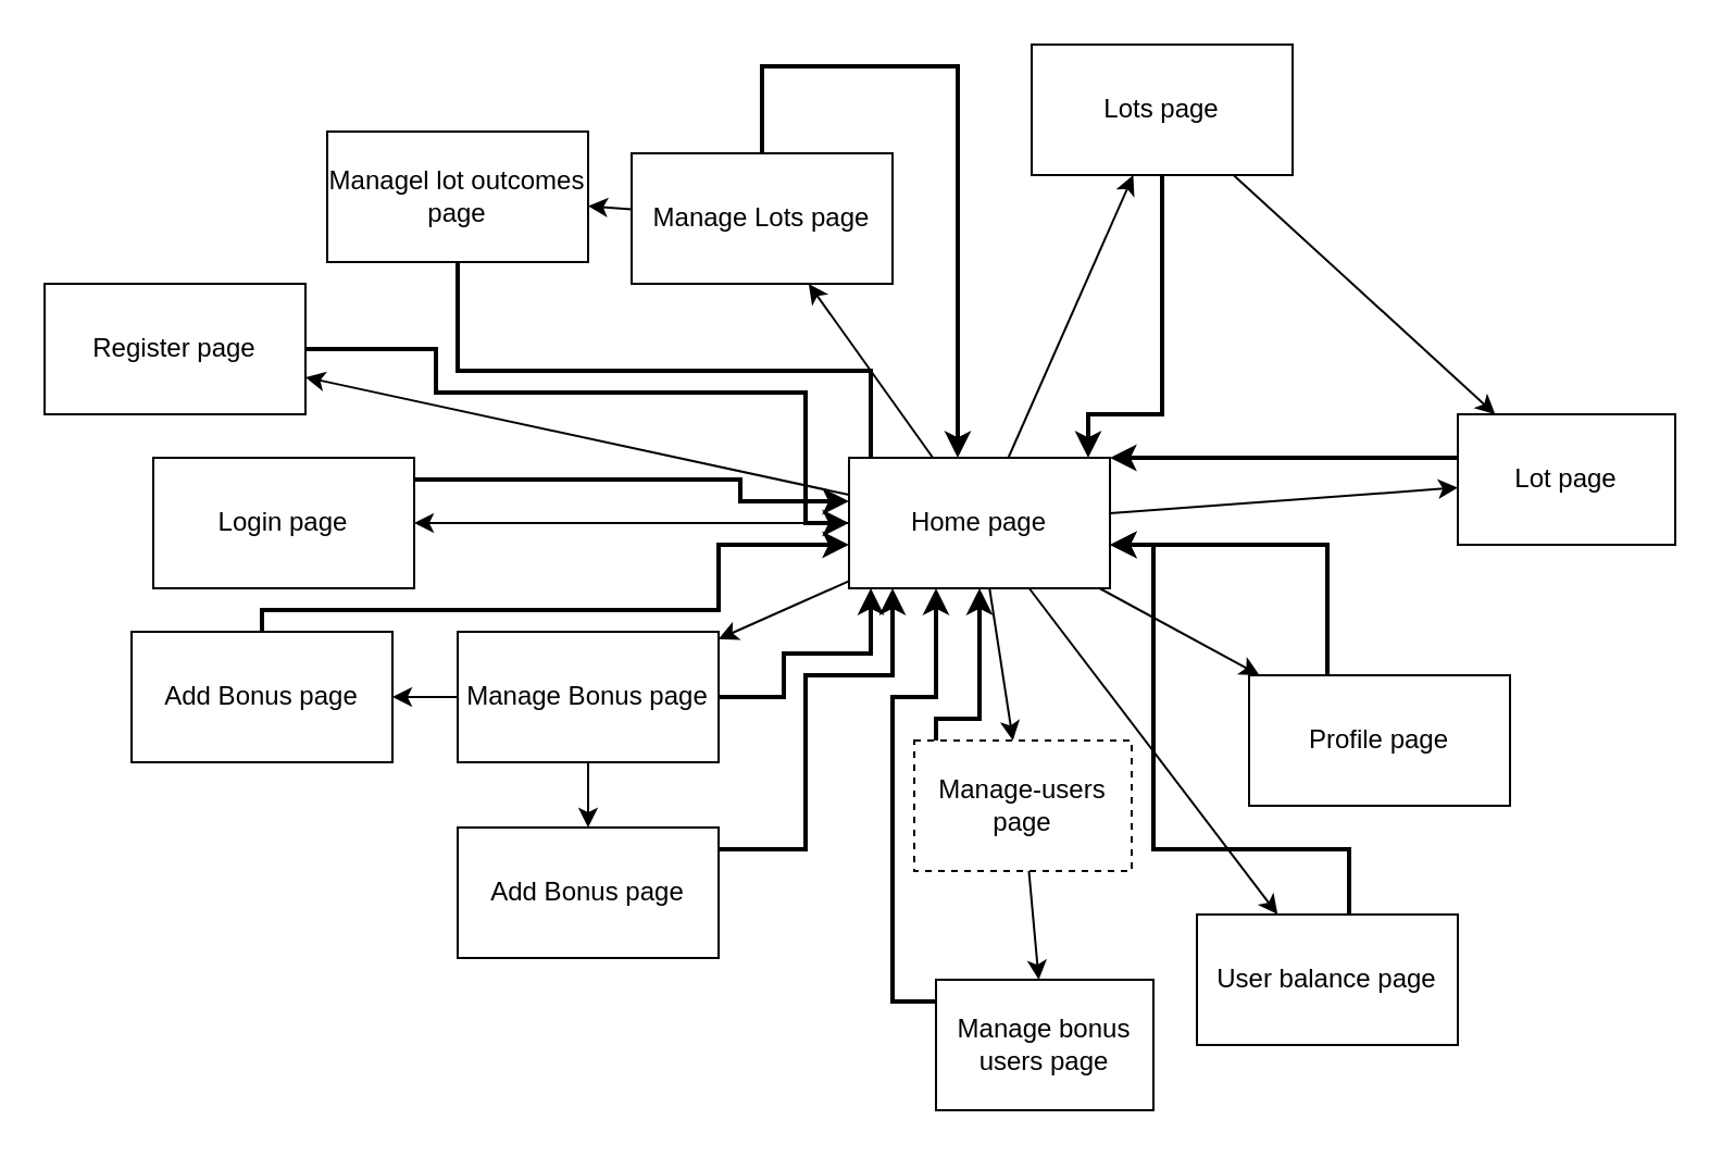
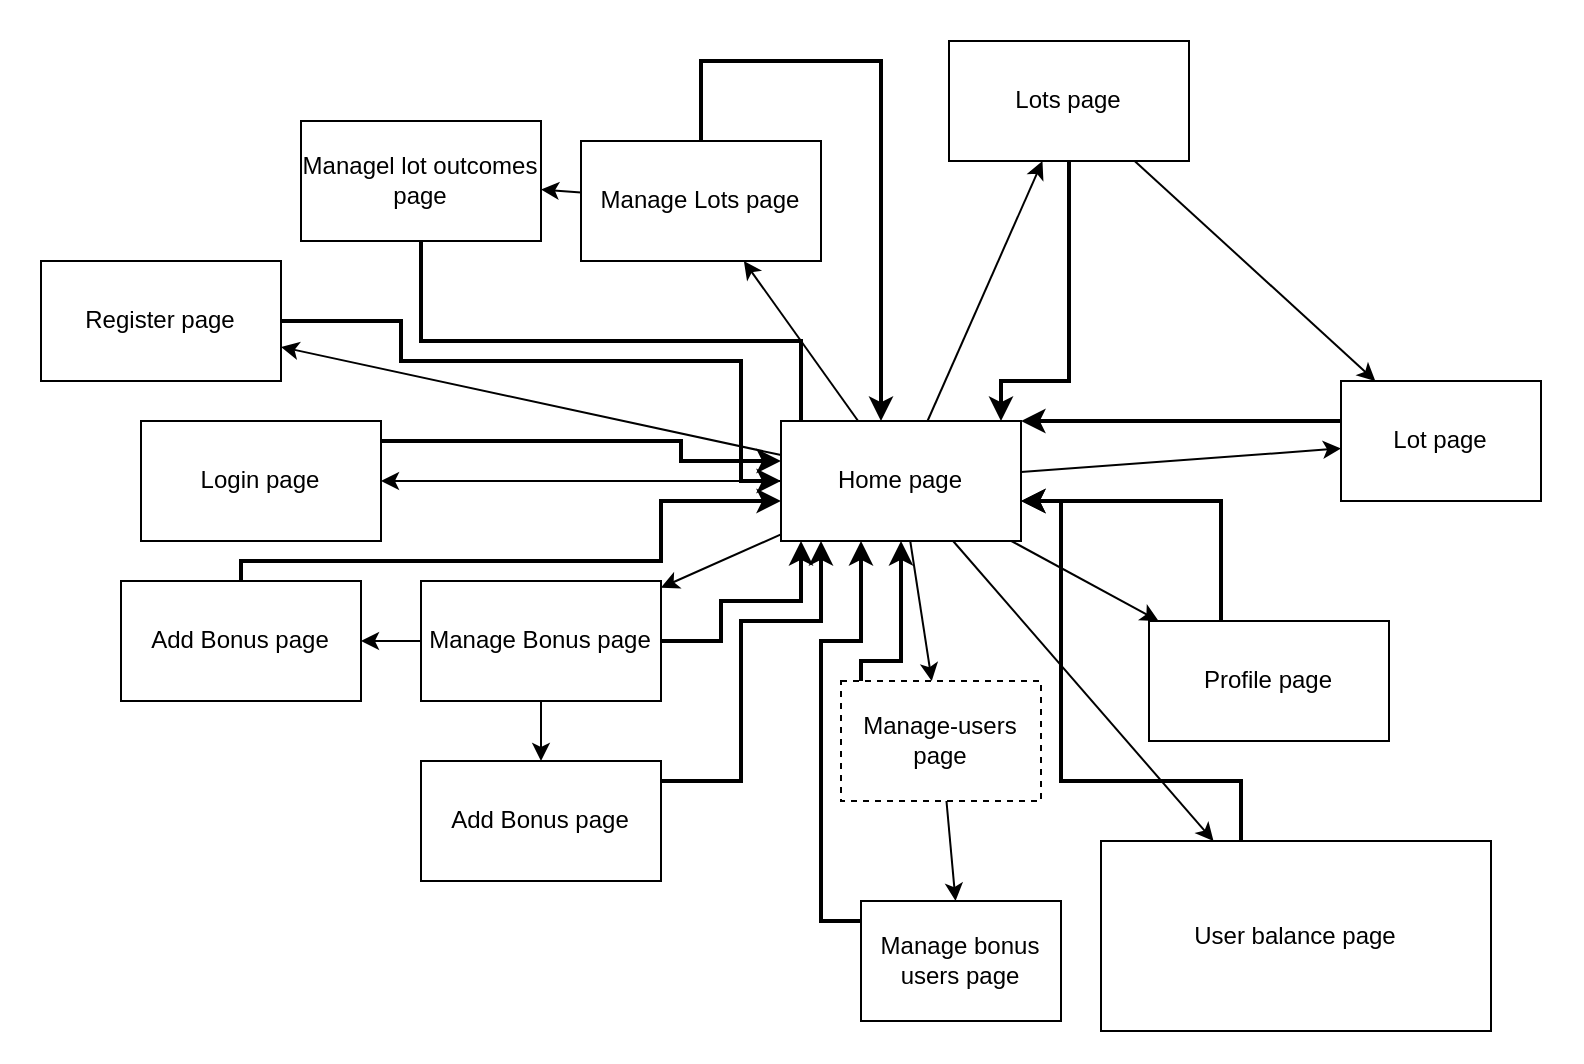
- <mxCell id="25" value="User balance page" style="rounded=0;whiteSpace=wrap;html=1;" vertex="1" parent="1"><mxGeometry x="550" y="420" width="120" height="60" as="geometry" /></mxCell>
+ <mxCell id="25" value="User balance page" style="rounded=0;whiteSpace=wrap;html=1;" vertex="1" parent="1"><mxGeometry x="550" y="420" width="195" height="95" as="geometry" /></mxCell>
